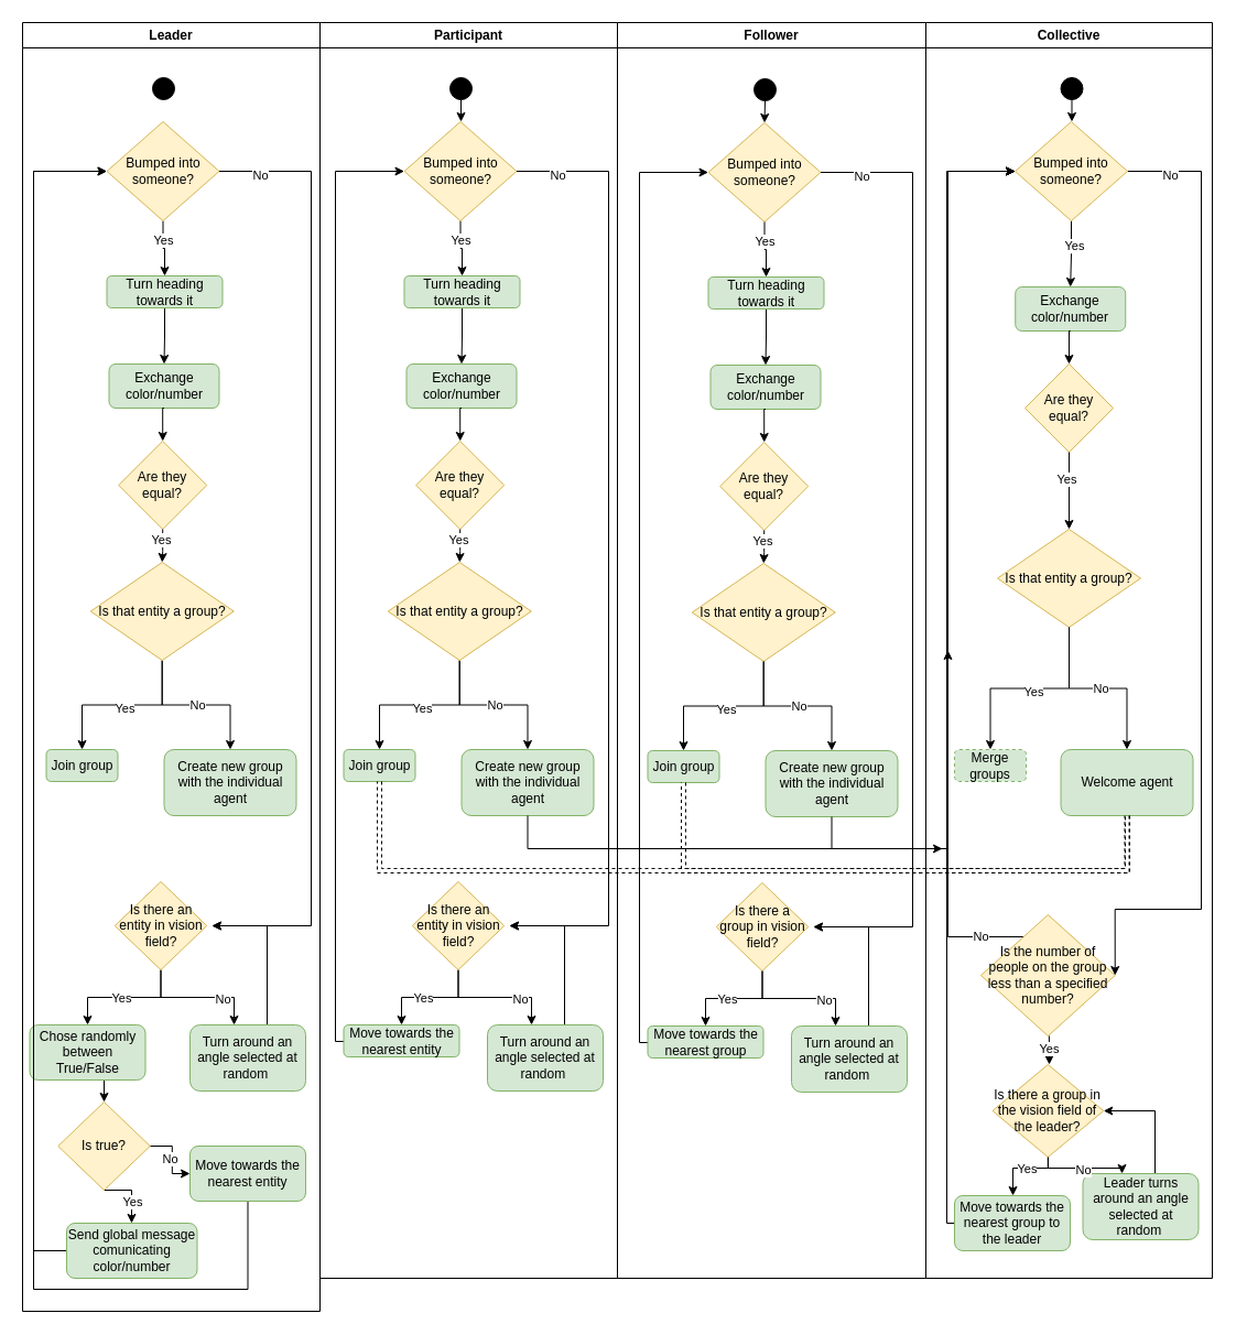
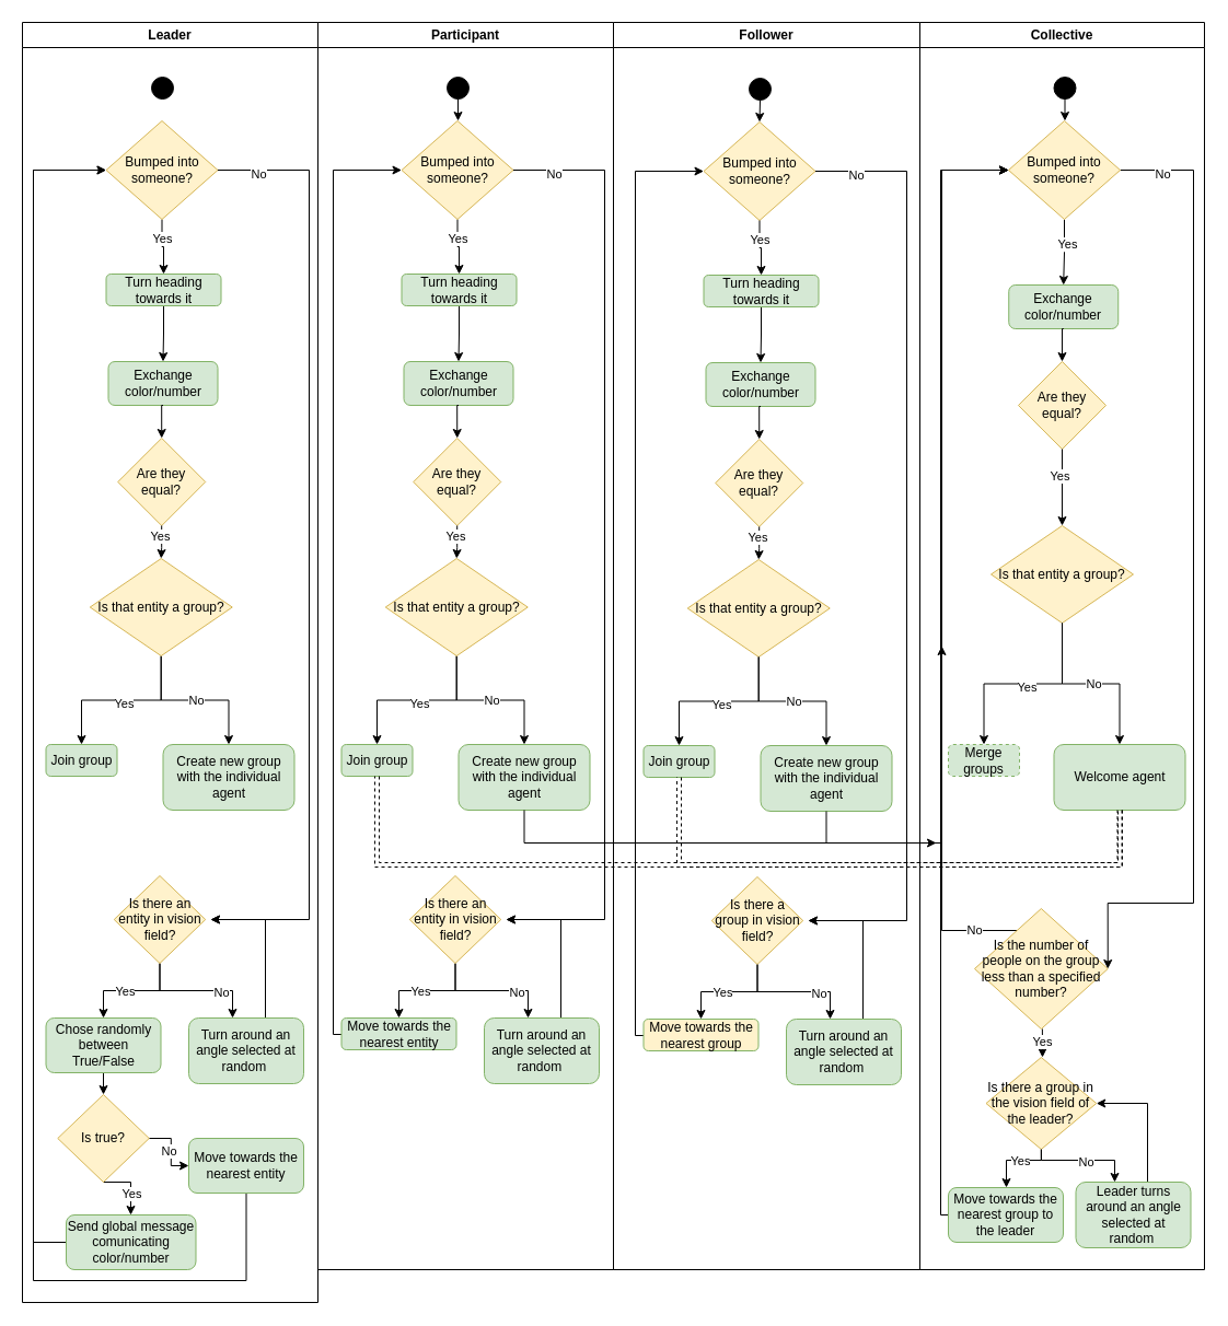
- <mxCell id="6" value="Move towards the nearest group" style="rounded=1;whiteSpace=wrap;html=1;fillColor=#d5e8d4;strokeColor=#82b366;" vertex="1" parent="2"><mxGeometry x="27.5" y="911" width="105" height="29" as="geometry" /></mxCell>
+ <mxCell id="6" value="Move towards the nearest group" style="rounded=1;whiteSpace=wrap;html=1;fillColor=#fff2cc;strokeColor=#82b366;" vertex="1" parent="2"><mxGeometry x="27.5" y="911" width="105" height="29" as="geometry" /></mxCell>
- <mxCell id="107" value="Chose randomly between True/False" style="rounded=1;whiteSpace=wrap;html=1;fillColor=#d5e8d4;strokeColor=#82b366;" vertex="1" parent="104"><mxGeometry x="6.5" y="910" width="105" height="50" as="geometry" /></mxCell>
+ <mxCell id="107" value="Chose randomly between True/False" style="rounded=1;whiteSpace=wrap;html=1;fillColor=#d5e8d4;strokeColor=#82b366;" vertex="1" parent="104"><mxGeometry x="21.5" y="910" width="105" height="50" as="geometry" /></mxCell>
- <mxCell id="95" value="Leader turns around an angle selected at random&amp;nbsp;" style="rounded=1;whiteSpace=wrap;html=1;fillColor=#d5e8d4;strokeColor=#82b366;" vertex="1" parent="64"><mxGeometry x="142.5" y="1045" width="105" height="60" as="geometry" /></mxCell>
+ <mxCell id="95" value="Leader turns around an angle selected at random&amp;nbsp;" style="rounded=1;whiteSpace=wrap;html=1;fillColor=#d5e8d4;strokeColor=#82b366;" vertex="1" parent="64"><mxGeometry x="142.5" y="1060" width="105" height="60" as="geometry" /></mxCell>
